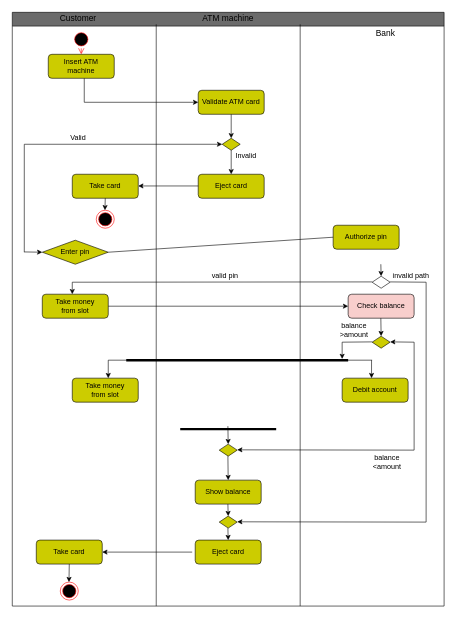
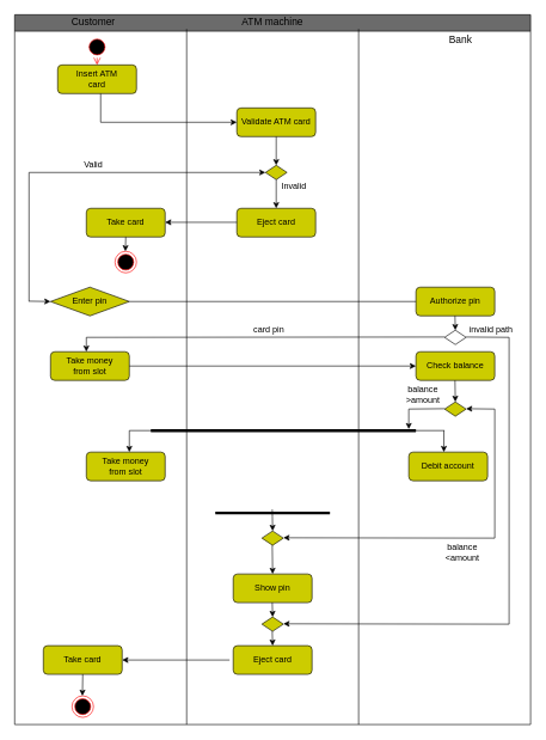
- <mxCell id="5" value="Insert ATM&lt;br&gt;machine" style="rounded=1;whiteSpace=wrap;html=1;fillColor=#CCCC00;" parent="2" vertex="1"><mxGeometry x="60" y="70" width="110" height="40" as="geometry" /></mxCell>
+ <mxCell id="5" value="Insert ATM&lt;br&gt;card" style="rounded=1;whiteSpace=wrap;html=1;fillColor=#CCCC00;" parent="2" vertex="1"><mxGeometry x="60" y="70" width="110" height="40" as="geometry" /></mxCell>
- <mxCell id="15" value="Authorize pin" style="rounded=1;whiteSpace=wrap;html=1;fillColor=#CCCC00;" parent="2" vertex="1"><mxGeometry x="535" y="355" width="110" height="40" as="geometry" /></mxCell>
+ <mxCell id="15" value="Authorize pin" style="rounded=1;whiteSpace=wrap;html=1;fillColor=#CCCC00;" parent="2" vertex="1"><mxGeometry x="560" y="380" width="110" height="40" as="geometry" /></mxCell>
- <mxCell id="68" value="valid pin" style="text;html=1;strokeColor=none;fillColor=none;align=center;verticalAlign=middle;whiteSpace=wrap;rounded=0;" parent="1" vertex="1"><mxGeometry x="330" y="450" width="90" height="20" as="geometry" /></mxCell>
+ <mxCell id="68" value="card pin" style="text;html=1;strokeColor=none;fillColor=none;align=center;verticalAlign=middle;whiteSpace=wrap;rounded=0;" parent="1" vertex="1"><mxGeometry x="330" y="450" width="90" height="20" as="geometry" /></mxCell>
- <mxCell id="16" value="Check balance" style="rounded=1;whiteSpace=wrap;html=1;fillColor=#f8cecc;" parent="2" vertex="1"><mxGeometry x="560" y="470" width="110" height="40" as="geometry" /></mxCell>
+ <mxCell id="16" value="Check balance" style="rounded=1;whiteSpace=wrap;html=1;fillColor=#CCCC00;" parent="2" vertex="1"><mxGeometry x="560" y="470" width="110" height="40" as="geometry" /></mxCell>
- <mxCell id="14" value="Show balance" style="rounded=1;whiteSpace=wrap;html=1;fillColor=#CCCC00;" parent="2" vertex="1"><mxGeometry x="305" y="780" width="110" height="40" as="geometry" /></mxCell>
+ <mxCell id="14" value="Show pin" style="rounded=1;whiteSpace=wrap;html=1;fillColor=#CCCC00;" parent="2" vertex="1"><mxGeometry x="305" y="780" width="110" height="40" as="geometry" /></mxCell>
